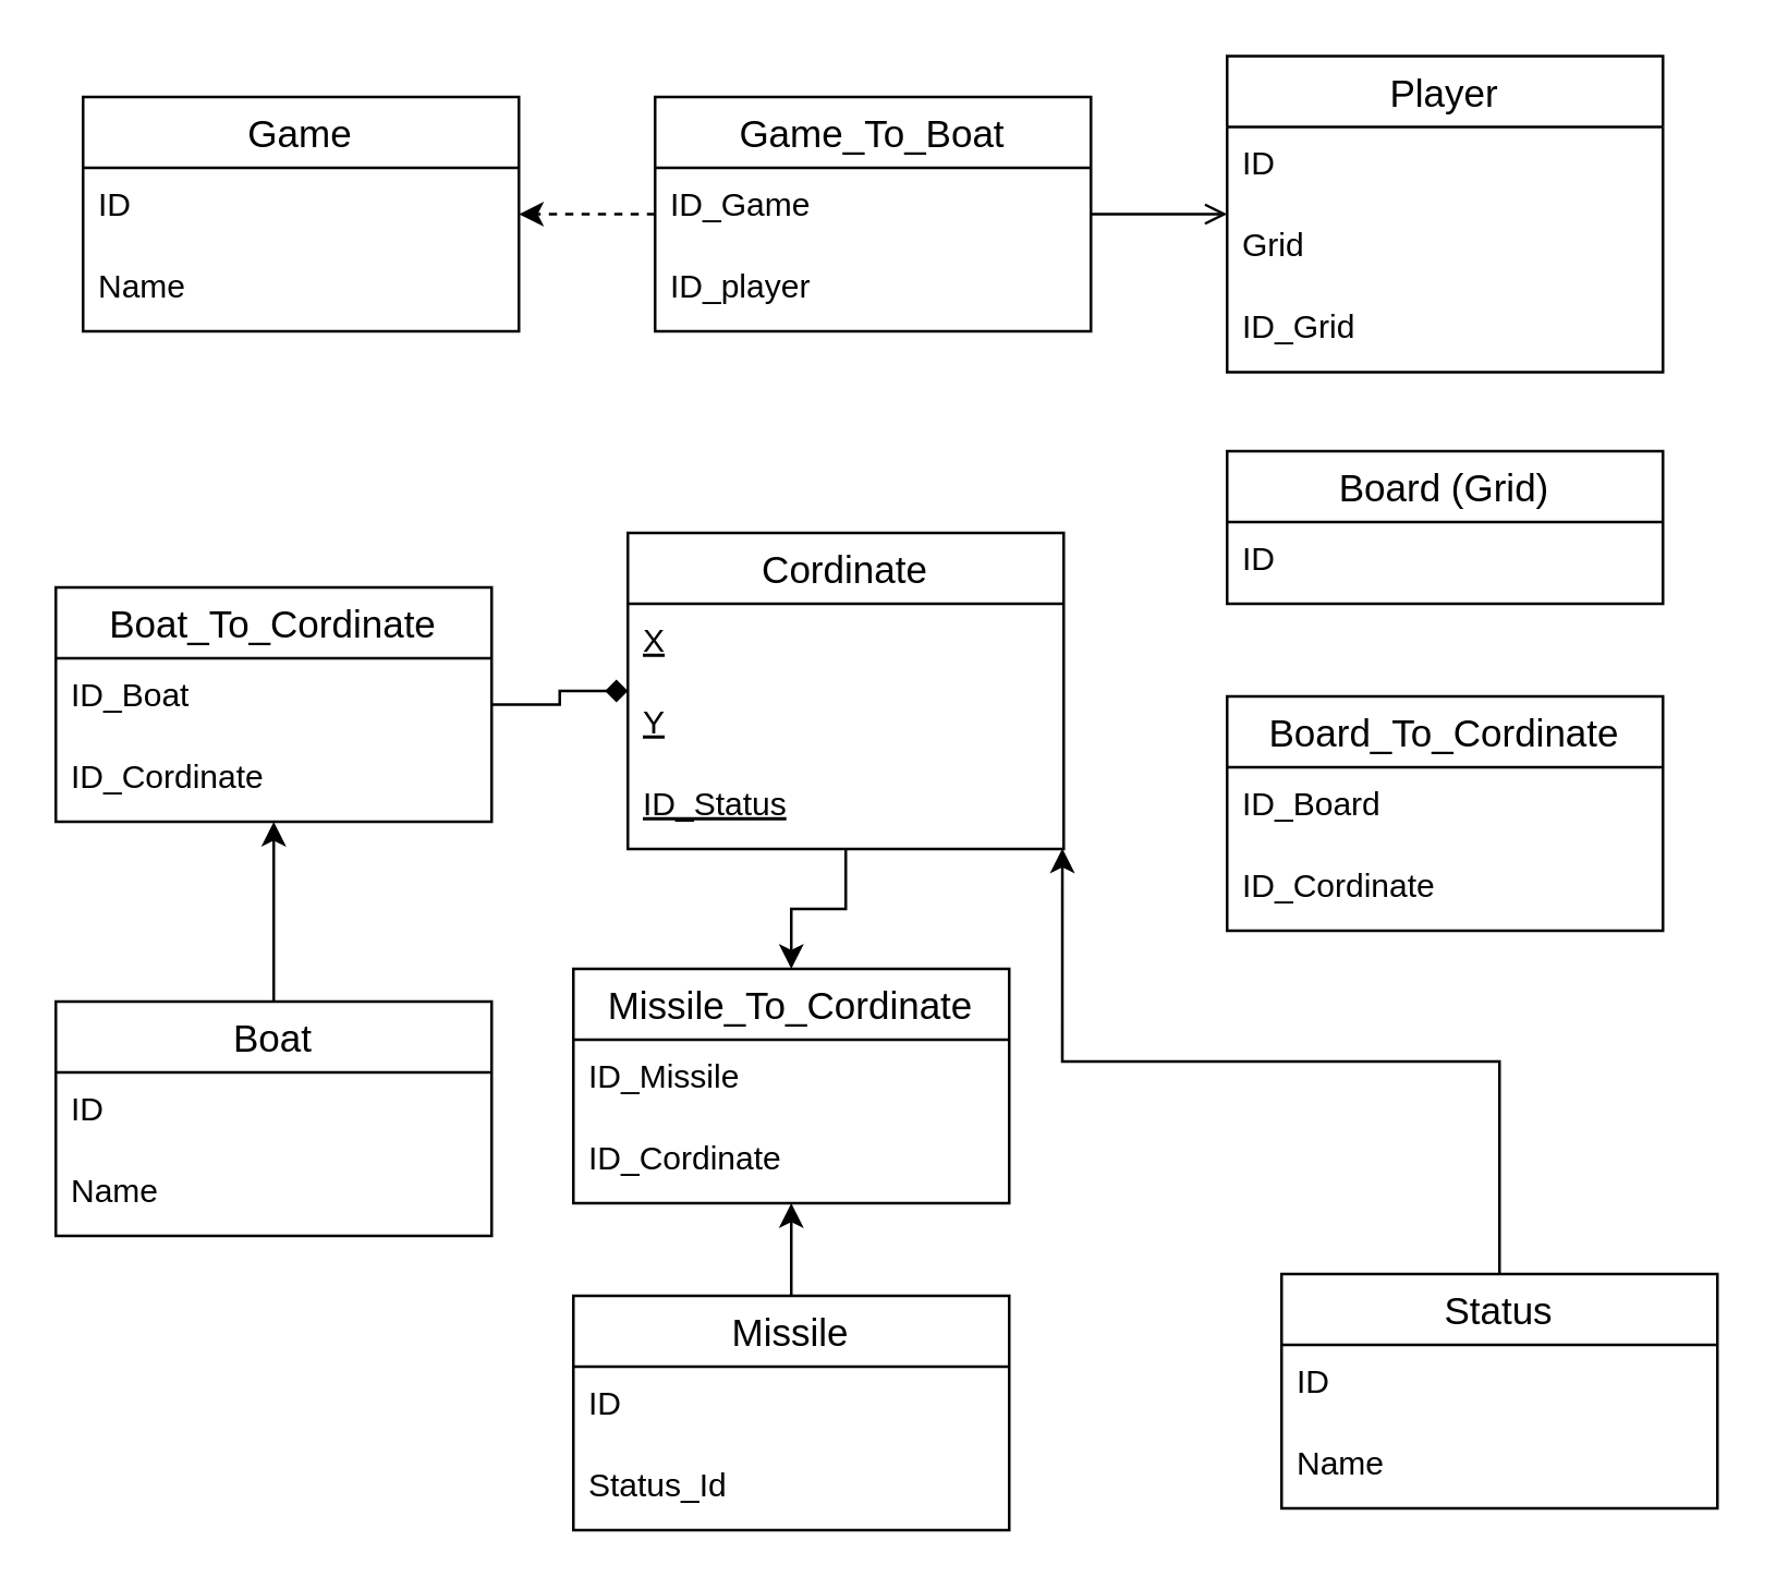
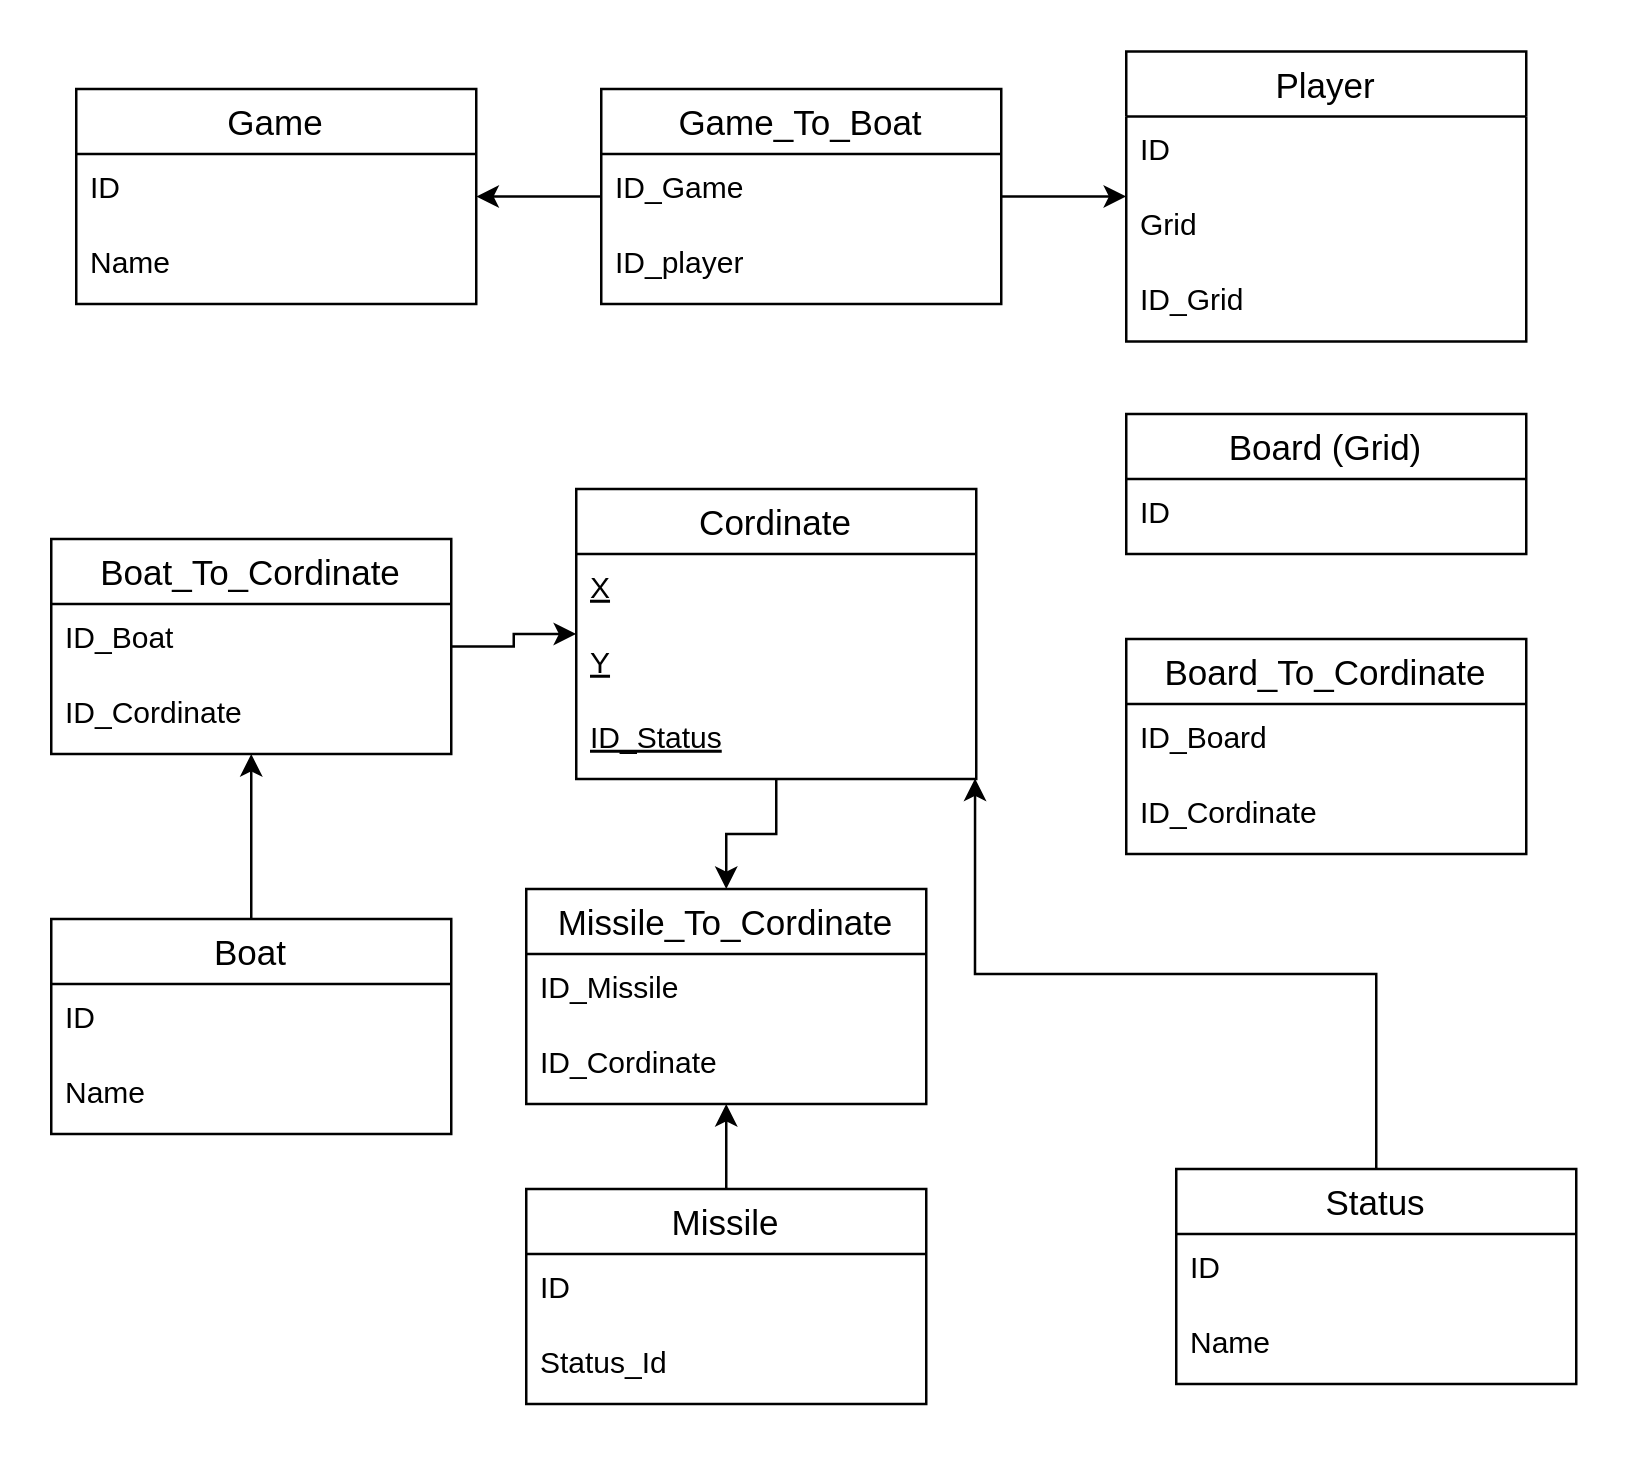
- <mxCell id="24" style="edgeStyle=orthogonalEdgeStyle;rounded=0;orthogonalLoop=1;jettySize=auto;html=1;dashed=1;" edge="1" parent="1" source="26" target="2"><mxGeometry relative="1" as="geometry" /></mxCell>
+ <mxCell id="24" style="edgeStyle=orthogonalEdgeStyle;rounded=0;orthogonalLoop=1;jettySize=auto;html=1;" edge="1" parent="1" source="26" target="2"><mxGeometry relative="1" as="geometry" /></mxCell>
- <mxCell id="25" style="edgeStyle=orthogonalEdgeStyle;rounded=0;orthogonalLoop=1;jettySize=auto;html=1;endArrow=open;" edge="1" parent="1" source="26" target="10"><mxGeometry relative="1" as="geometry" /></mxCell>
+ <mxCell id="25" style="edgeStyle=orthogonalEdgeStyle;rounded=0;orthogonalLoop=1;jettySize=auto;html=1;" edge="1" parent="1" source="26" target="10"><mxGeometry relative="1" as="geometry" /></mxCell>
- <mxCell id="32" style="edgeStyle=orthogonalEdgeStyle;rounded=0;orthogonalLoop=1;jettySize=auto;html=1;endArrow=diamond;" edge="1" parent="1" source="33" target="6"><mxGeometry relative="1" as="geometry" /></mxCell>
+ <mxCell id="32" style="edgeStyle=orthogonalEdgeStyle;rounded=0;orthogonalLoop=1;jettySize=auto;html=1;" edge="1" parent="1" source="33" target="6"><mxGeometry relative="1" as="geometry" /></mxCell>
